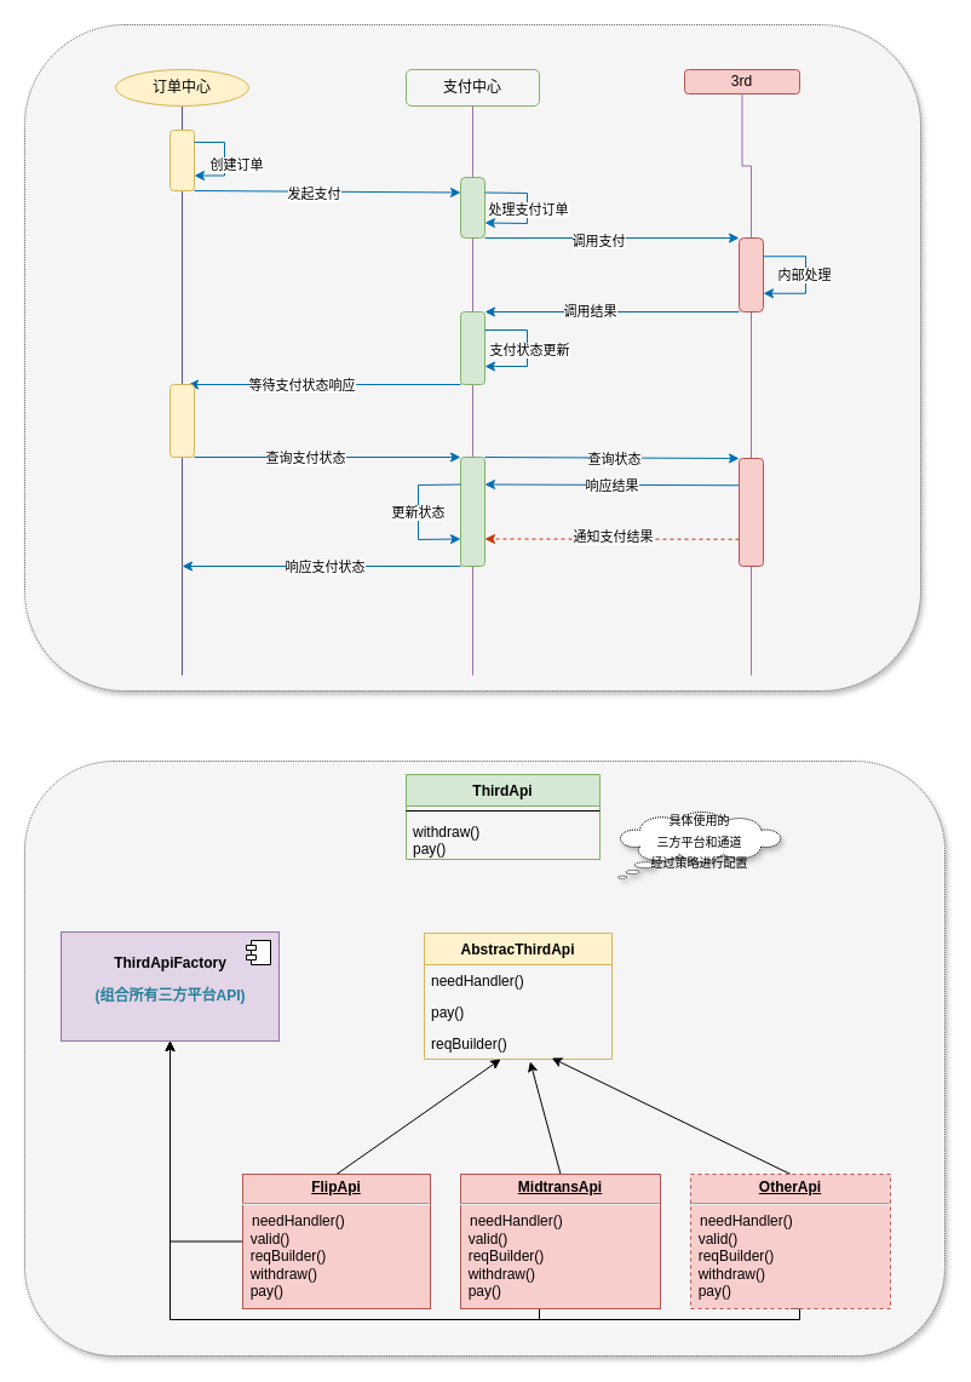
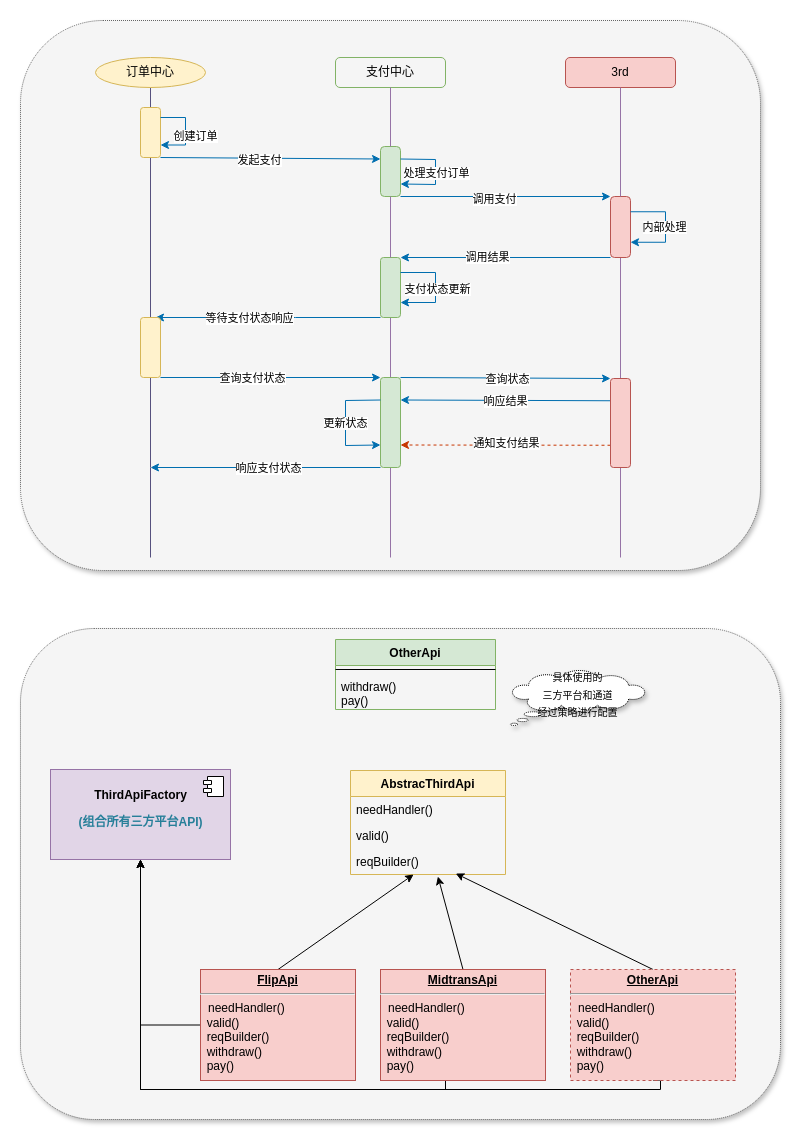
- <mxCell id="10" value="3rd" style="rounded=1;whiteSpace=wrap;html=1;glass=0;fillColor=#f8cecc;strokeColor=#b85450;" parent="1" vertex="1"><mxGeometry x="565" y="57" width="95" height="20" as="geometry" /></mxCell>
+ <mxCell id="10" value="3rd" style="rounded=1;whiteSpace=wrap;html=1;glass=0;fillColor=#f8cecc;strokeColor=#b85450;" parent="1" vertex="1"><mxGeometry x="565" y="57" width="110" height="30" as="geometry" /></mxCell>
- <mxCell id="51" value="ThirdApi" style="swimlane;fontStyle=1;align=center;verticalAlign=top;childLayout=stackLayout;horizontal=1;startSize=26;horizontalStack=0;resizeParent=1;resizeParentMax=0;resizeLast=0;collapsible=1;marginBottom=0;fillColor=#d5e8d4;strokeColor=#82b366;" vertex="1" parent="1"><mxGeometry x="335" y="639" width="160" height="70" as="geometry"><mxRectangle x="365" y="689" width="90" height="26" as="alternateBounds" /></mxGeometry></mxCell>
+ <mxCell id="51" value="OtherApi" style="swimlane;fontStyle=1;align=center;verticalAlign=top;childLayout=stackLayout;horizontal=1;startSize=26;horizontalStack=0;resizeParent=1;resizeParentMax=0;resizeLast=0;collapsible=1;marginBottom=0;fillColor=#d5e8d4;strokeColor=#82b366;" vertex="1" parent="1"><mxGeometry x="335" y="639" width="160" height="70" as="geometry"><mxRectangle x="365" y="689" width="90" height="26" as="alternateBounds" /></mxGeometry></mxCell>
- <mxCell id="49" value="pay()" style="text;strokeColor=none;fillColor=none;align=left;verticalAlign=top;spacingLeft=4;spacingRight=4;overflow=hidden;rotatable=0;points=[[0,0.5],[1,0.5]];portConstraint=eastwest;" vertex="1" parent="47"><mxGeometry y="52" width="155" height="26" as="geometry" /></mxCell>
+ <mxCell id="49" value="valid()" style="text;strokeColor=none;fillColor=none;align=left;verticalAlign=top;spacingLeft=4;spacingRight=4;overflow=hidden;rotatable=0;points=[[0,0.5],[1,0.5]];portConstraint=eastwest;" vertex="1" parent="47"><mxGeometry y="52" width="155" height="26" as="geometry" /></mxCell>
